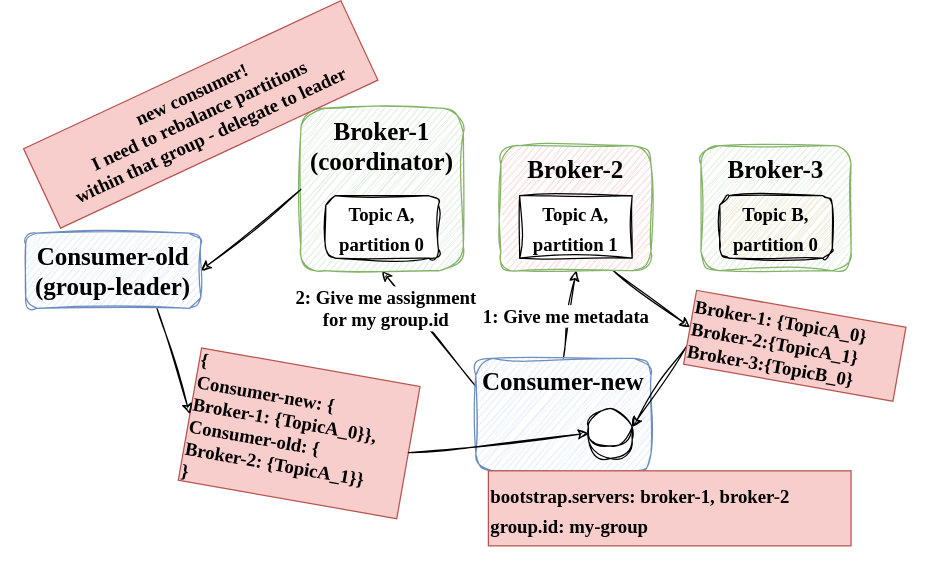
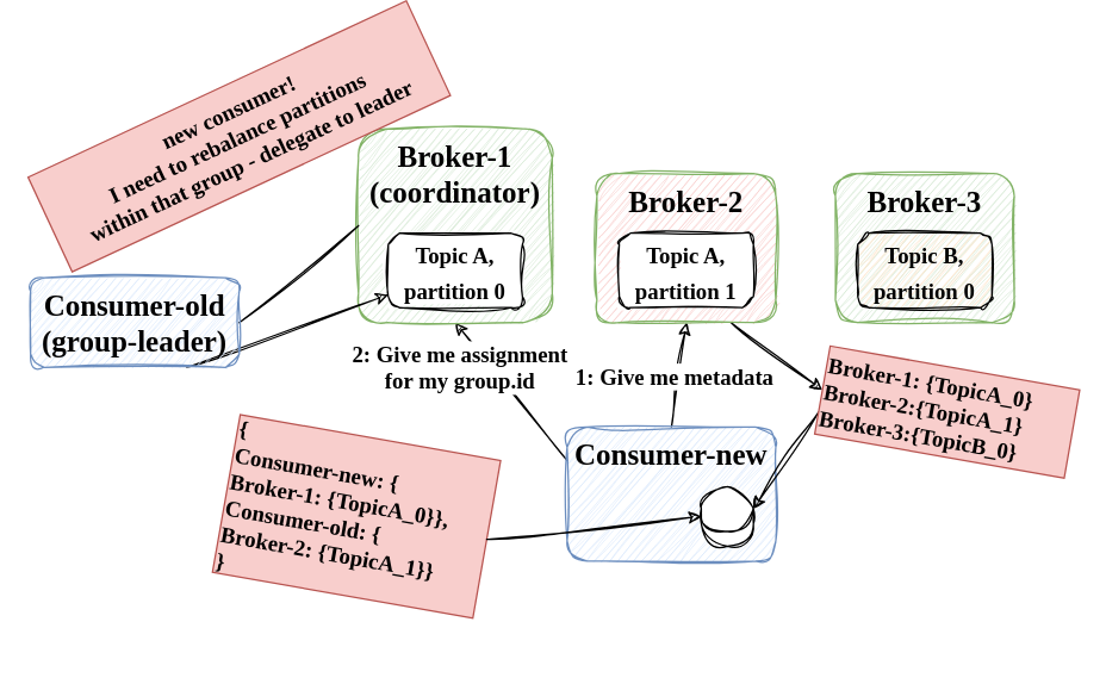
- <mxCell id="13" value="&lt;font style=&quot;font-size: 15px;&quot;&gt;Topic A,&lt;br&gt;partition 1&lt;/font&gt;" style="whiteSpace=wrap;html=1;sketch=1;hachureGap=4;jiggle=2;curveFitting=1;fontFamily=Architects Daughter;fontSource=https%3A%2F%2Ffonts.googleapis.com%2Fcss%3Ffamily%3DArchitects%2BDaughter;fontSize=20;fontStyle=1;rounded=0;" parent="1" vertex="1"><mxGeometry x="415" y="120" width="90" height="50" as="geometry" /></mxCell>
+ <mxCell id="13" value="&lt;font style=&quot;font-size: 15px;&quot;&gt;Topic A,&lt;br&gt;partition 1&lt;/font&gt;" style="rounded=1;whiteSpace=wrap;html=1;sketch=1;hachureGap=4;jiggle=2;curveFitting=1;fontFamily=Architects Daughter;fontSource=https%3A%2F%2Ffonts.googleapis.com%2Fcss%3Ffamily%3DArchitects%2BDaughter;fontSize=20;fontStyle=1" parent="1" vertex="1"><mxGeometry x="415" y="120" width="90" height="50" as="geometry" /></mxCell>
- <mxCell id="20" style="rounded=0;sketch=1;hachureGap=4;jiggle=2;curveFitting=1;orthogonalLoop=1;jettySize=auto;html=1;exitX=0;exitY=0.5;exitDx=0;exitDy=0;entryX=1;entryY=0.5;entryDx=0;entryDy=0;fontFamily=Architects Daughter;fontSource=https%3A%2F%2Ffonts.googleapis.com%2Fcss%3Ffamily%3DArchitects%2BDaughter;fontSize=16;" parent="1" source="7" target="23" edge="1"><mxGeometry relative="1" as="geometry" /></mxCell>
+ <mxCell id="20" style="rounded=0;sketch=1;hachureGap=4;jiggle=2;curveFitting=1;orthogonalLoop=1;jettySize=auto;html=1;exitX=0;exitY=0.5;exitDx=0;exitDy=0;entryX=1;entryY=0.5;entryDx=0;entryDy=0;fontFamily=Architects Daughter;fontSource=https%3A%2F%2Ffonts.googleapis.com%2Fcss%3Ffamily%3DArchitects%2BDaughter;fontSize=16;endArrow=none;" parent="1" source="7" target="23" edge="1"><mxGeometry relative="1" as="geometry" /></mxCell>
- <mxCell id="22" style="rounded=0;sketch=1;hachureGap=4;jiggle=2;curveFitting=1;orthogonalLoop=1;jettySize=auto;html=1;exitX=0.75;exitY=1;exitDx=0;exitDy=0;entryX=0;entryY=0.5;entryDx=0;entryDy=0;fontFamily=Architects Daughter;fontSource=https%3A%2F%2Ffonts.googleapis.com%2Fcss%3Ffamily%3DArchitects%2BDaughter;fontSize=16;" edge="1" parent="1" source="23" target="19"><mxGeometry relative="1" as="geometry" /></mxCell>
+ <mxCell id="22" style="rounded=0;sketch=1;hachureGap=4;jiggle=2;curveFitting=1;orthogonalLoop=1;jettySize=auto;html=1;exitX=0.75;exitY=1;exitDx=0;exitDy=0;fontFamily=Architects Daughter;fontSource=https%3A%2F%2Ffonts.googleapis.com%2Fcss%3Ffamily%3DArchitects%2BDaughter;fontSize=16;" edge="1" parent="1" source="23" target="12"><mxGeometry relative="1" as="geometry" /></mxCell>
- <mxCell id="11" value="&lt;b&gt;&lt;font style=&quot;font-size: 15px;&quot;&gt;bootstrap.servers: broker-1, broker-2&lt;br&gt;group.id: my-group&lt;br&gt;&lt;/font&gt;&lt;/b&gt;" style="text;html=1;align=left;verticalAlign=middle;resizable=0;points=[];autosize=1;strokeColor=#b85450;fillColor=#f8cecc;fontSize=20;fontFamily=Architects Daughter;" parent="1" vertex="1"><mxGeometry x="390" y="340" width="290" height="60" as="geometry" /></mxCell>
